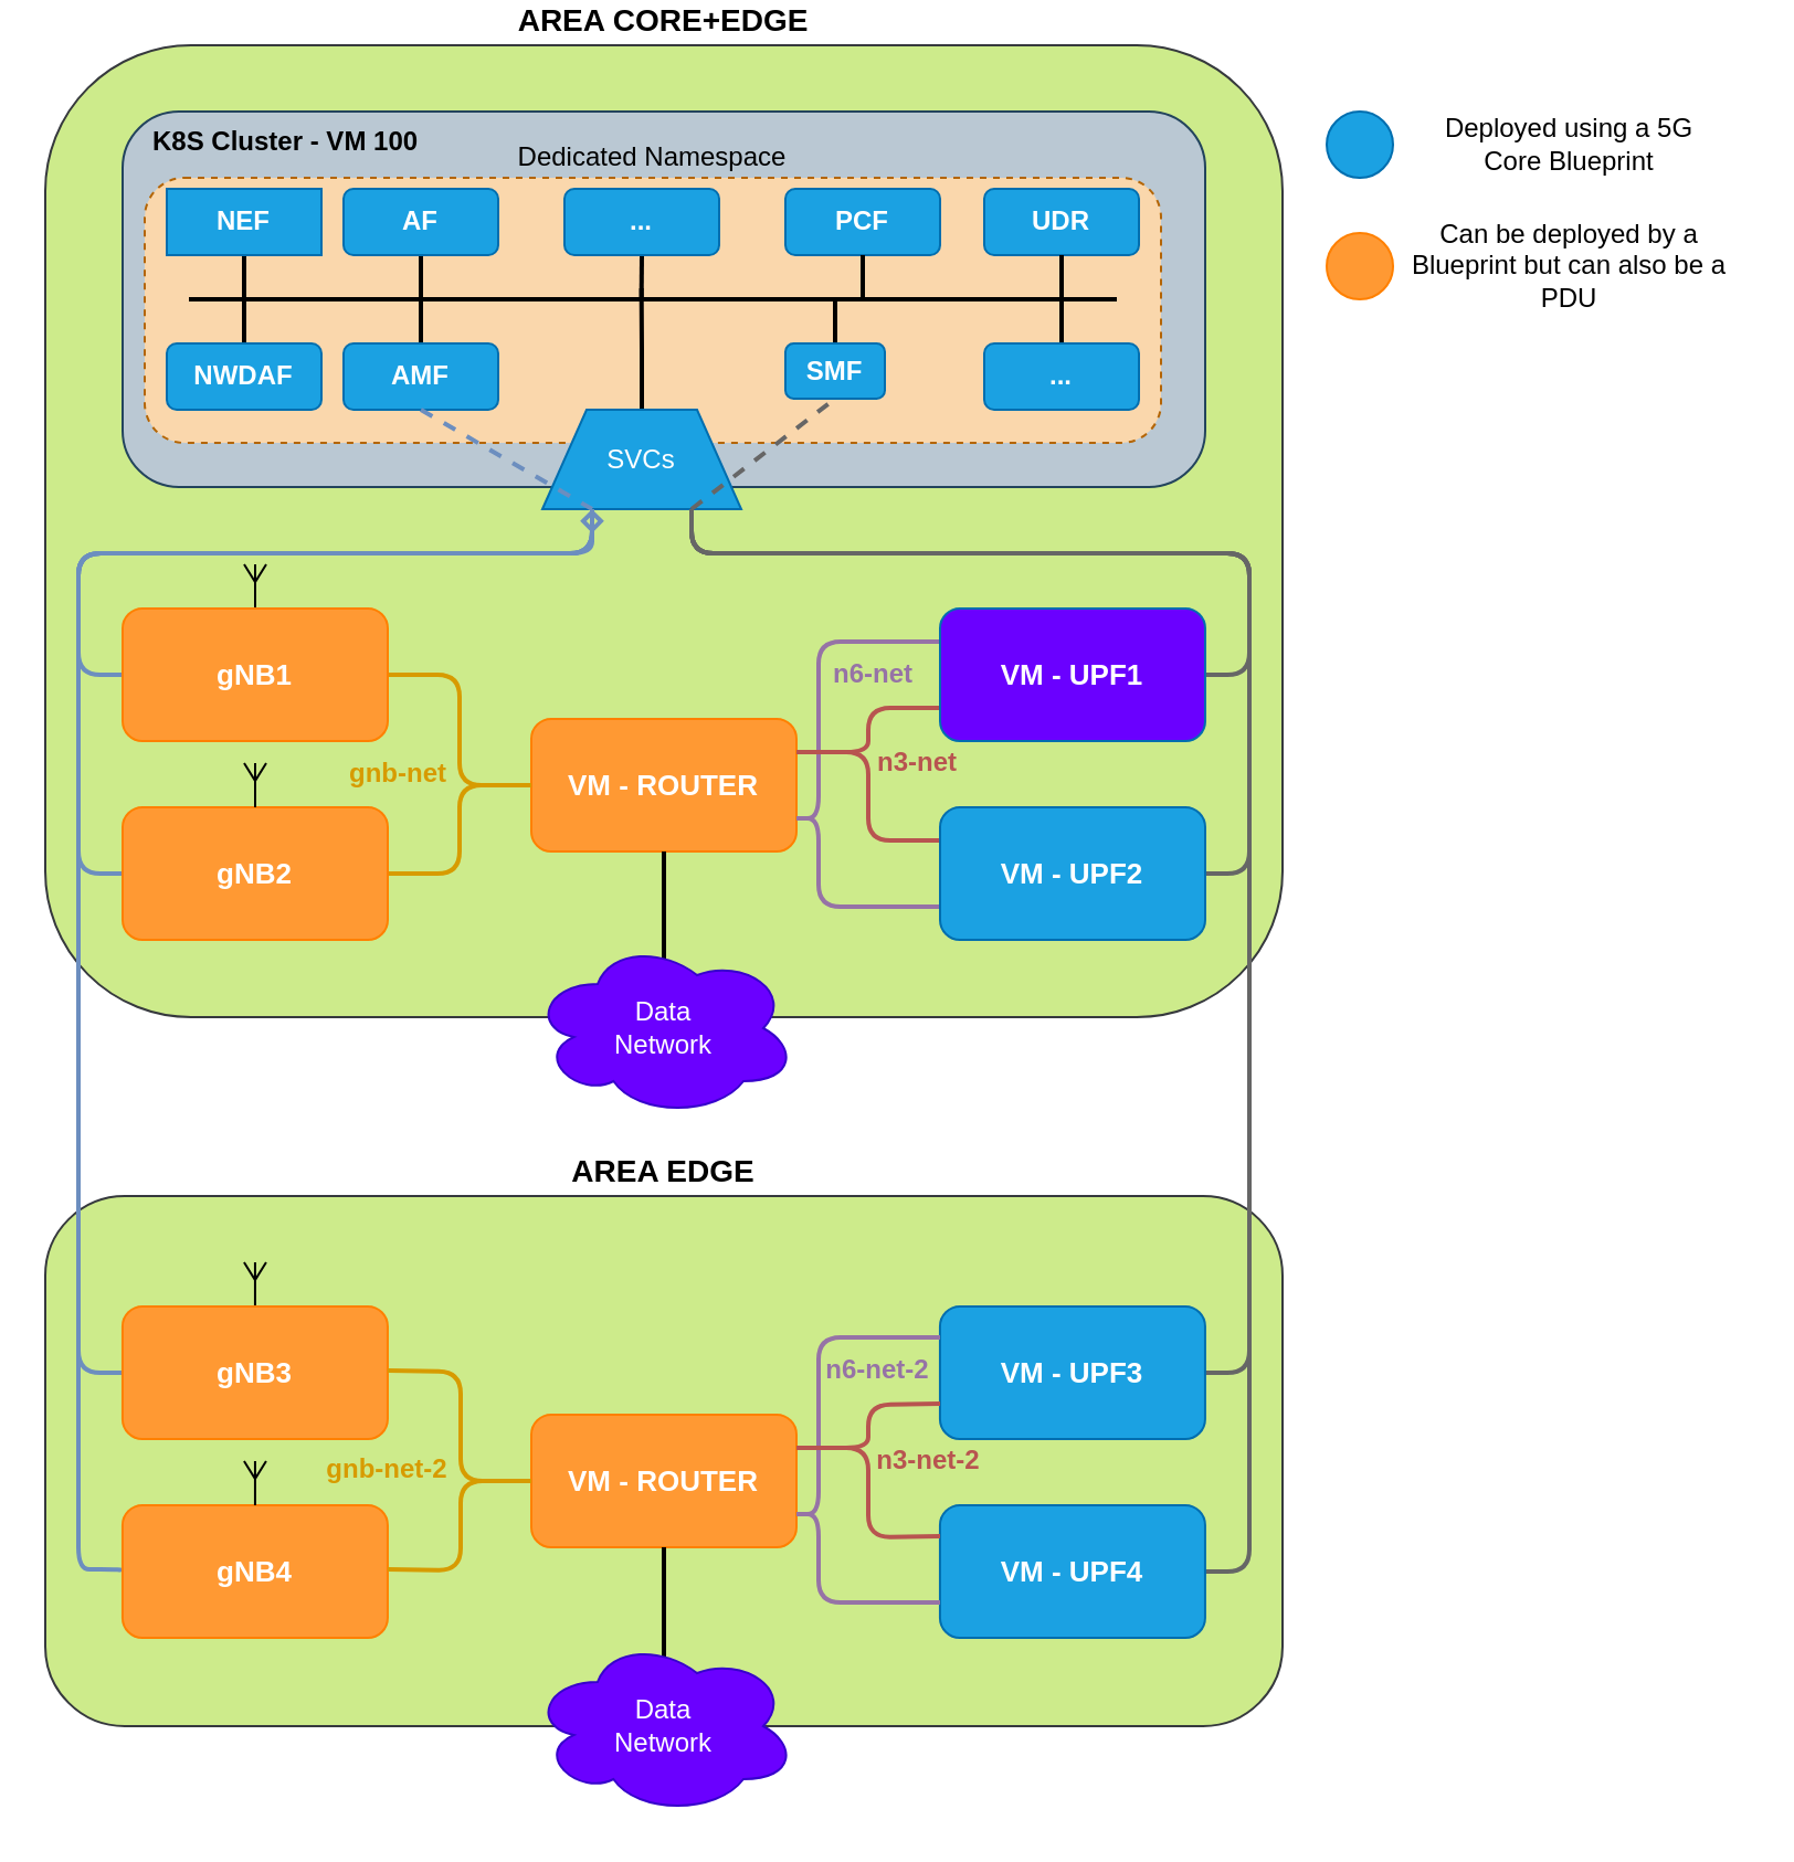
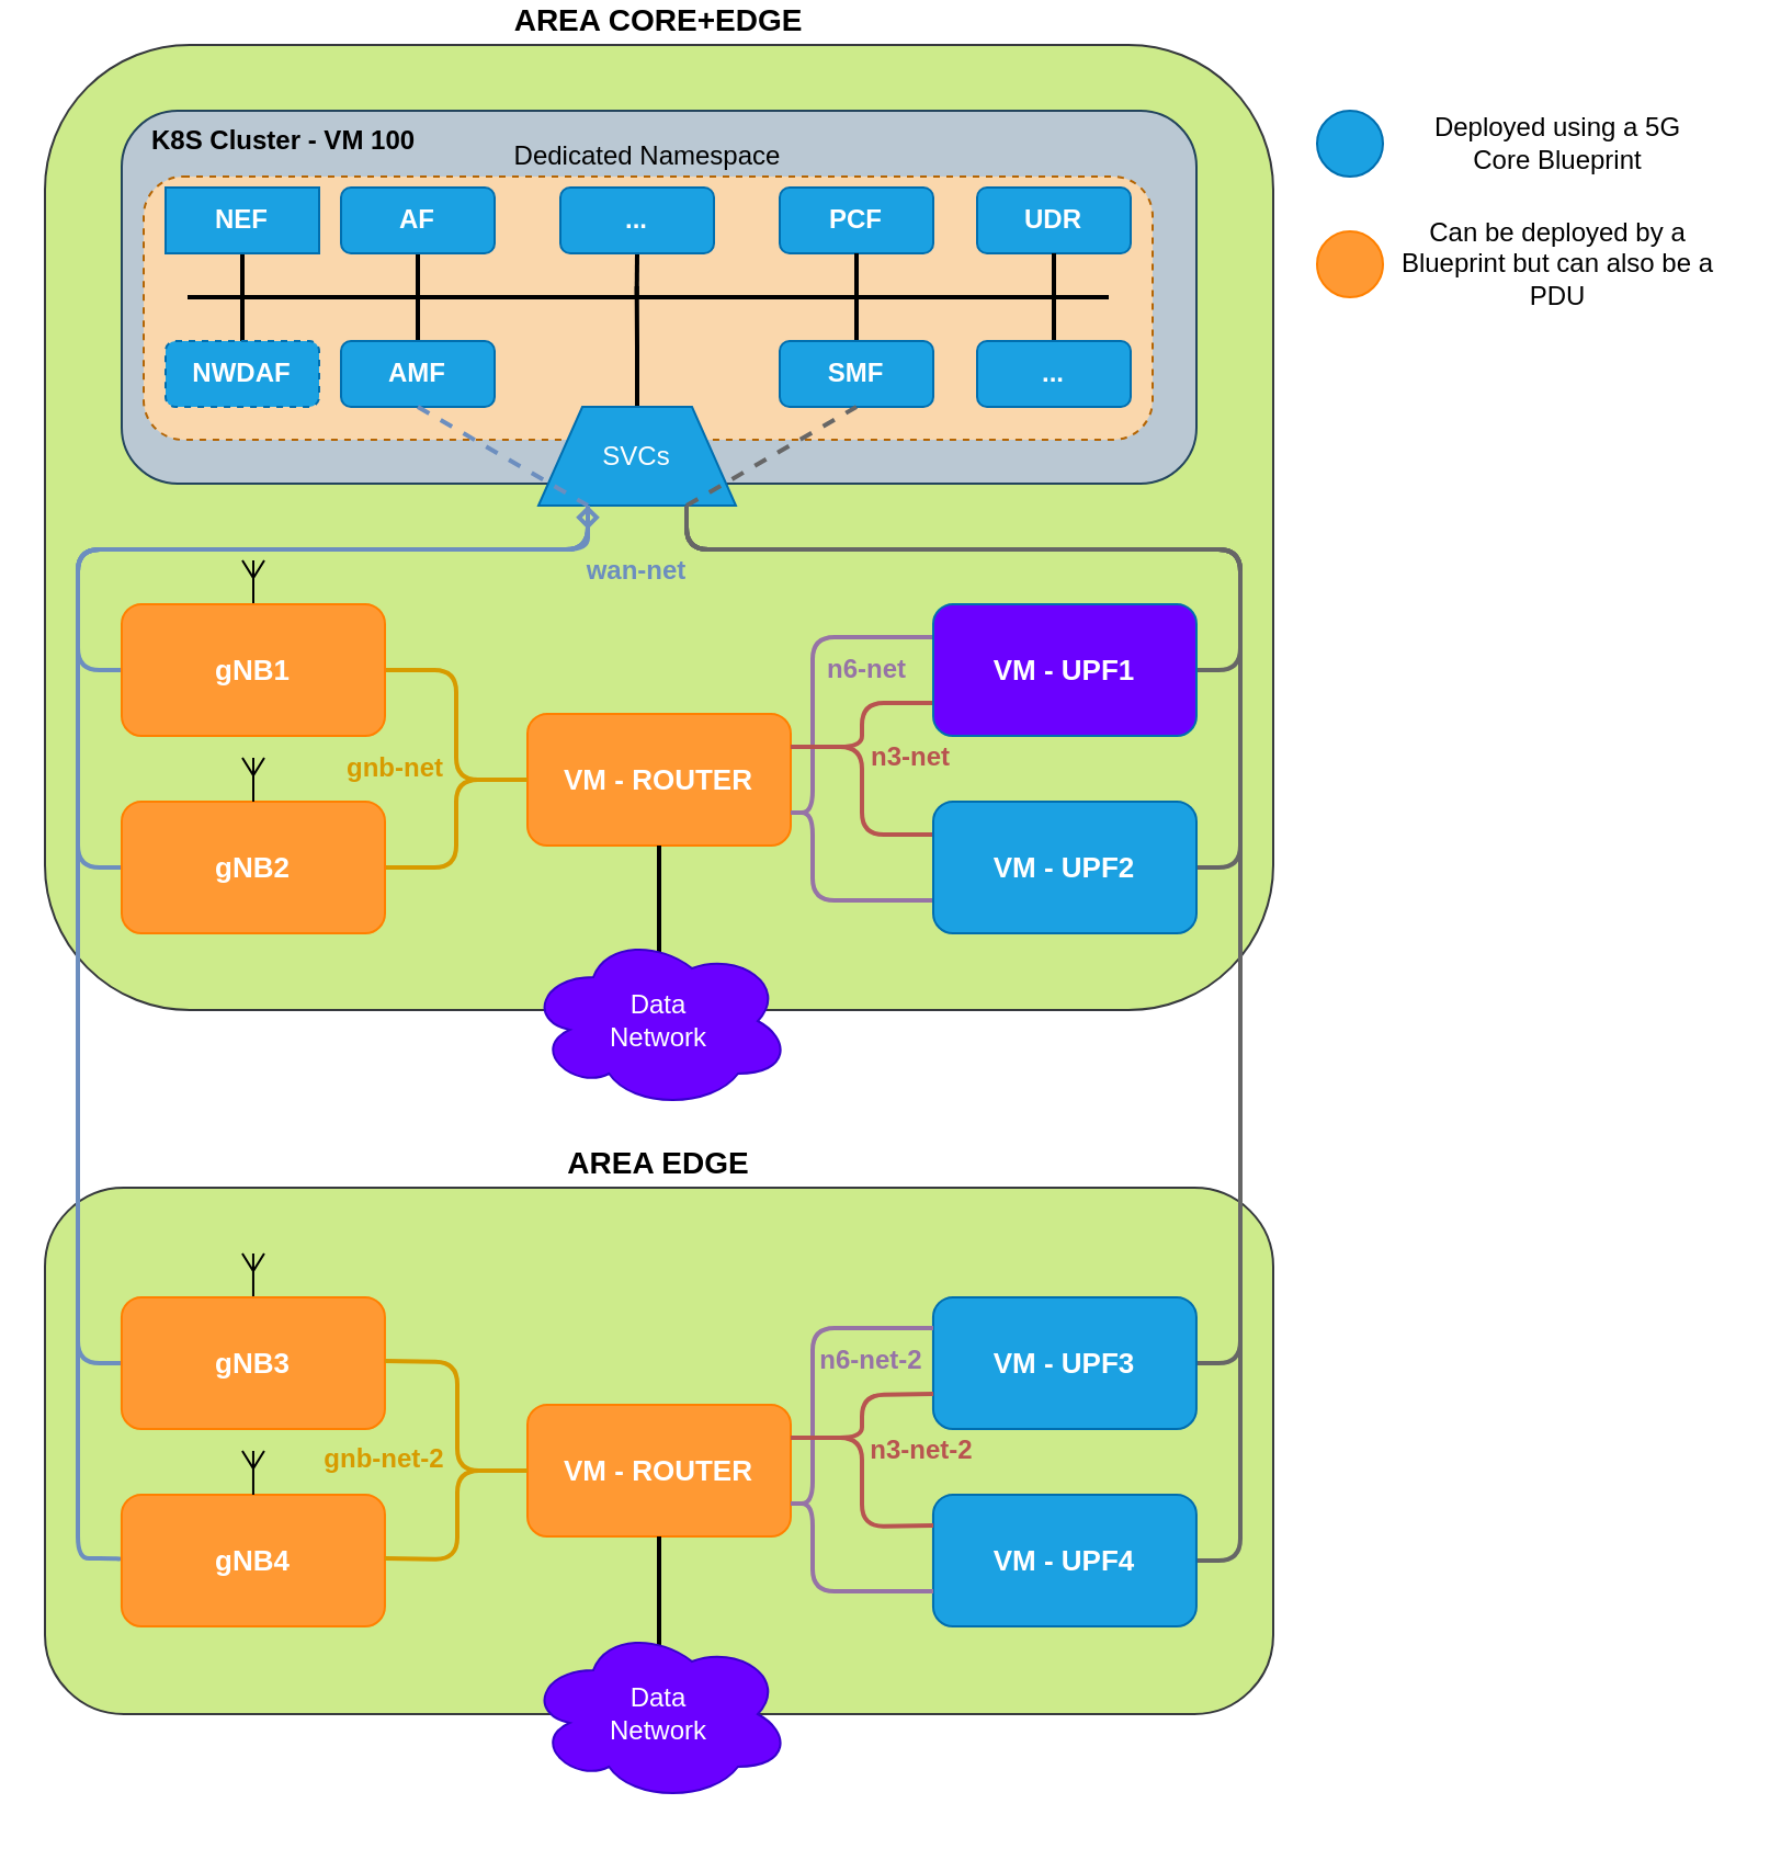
- <mxCell id="16" value="SMF" style="rounded=1;whiteSpace=wrap;html=1;fontStyle=1;fillColor=#1ba1e2;fontColor=#ffffff;strokeColor=#006EAF;" vertex="1" parent="1"><mxGeometry x="355" y="155" width="45" height="25" as="geometry" /></mxCell>
+ <mxCell id="16" value="SMF" style="rounded=1;whiteSpace=wrap;html=1;fontStyle=1;fillColor=#1ba1e2;fontColor=#ffffff;strokeColor=#006EAF;" vertex="1" parent="1"><mxGeometry x="355" y="155" width="70" height="30" as="geometry" /></mxCell>
- <mxCell id="13" value="NWDAF" style="rounded=1;whiteSpace=wrap;html=1;fontStyle=1;fillColor=#1ba1e2;fontColor=#ffffff;strokeColor=#006EAF;" vertex="1" parent="1"><mxGeometry x="75" y="155" width="70" height="30" as="geometry" /></mxCell>
+ <mxCell id="13" value="NWDAF" style="rounded=1;whiteSpace=wrap;html=1;fontStyle=1;fillColor=#1ba1e2;fontColor=#ffffff;strokeColor=#006EAF;dashed=1;" vertex="1" parent="1"><mxGeometry x="75" y="155" width="70" height="30" as="geometry" /></mxCell>
+ <mxCell id="61" value="wan-net" style="text;html=1;align=center;verticalAlign=middle;whiteSpace=wrap;rounded=0;fontColor=#6c8ebf;fontStyle=1" vertex="1" parent="1"><mxGeometry x="260" y="245" width="60" height="30" as="geometry" /></mxCell>
